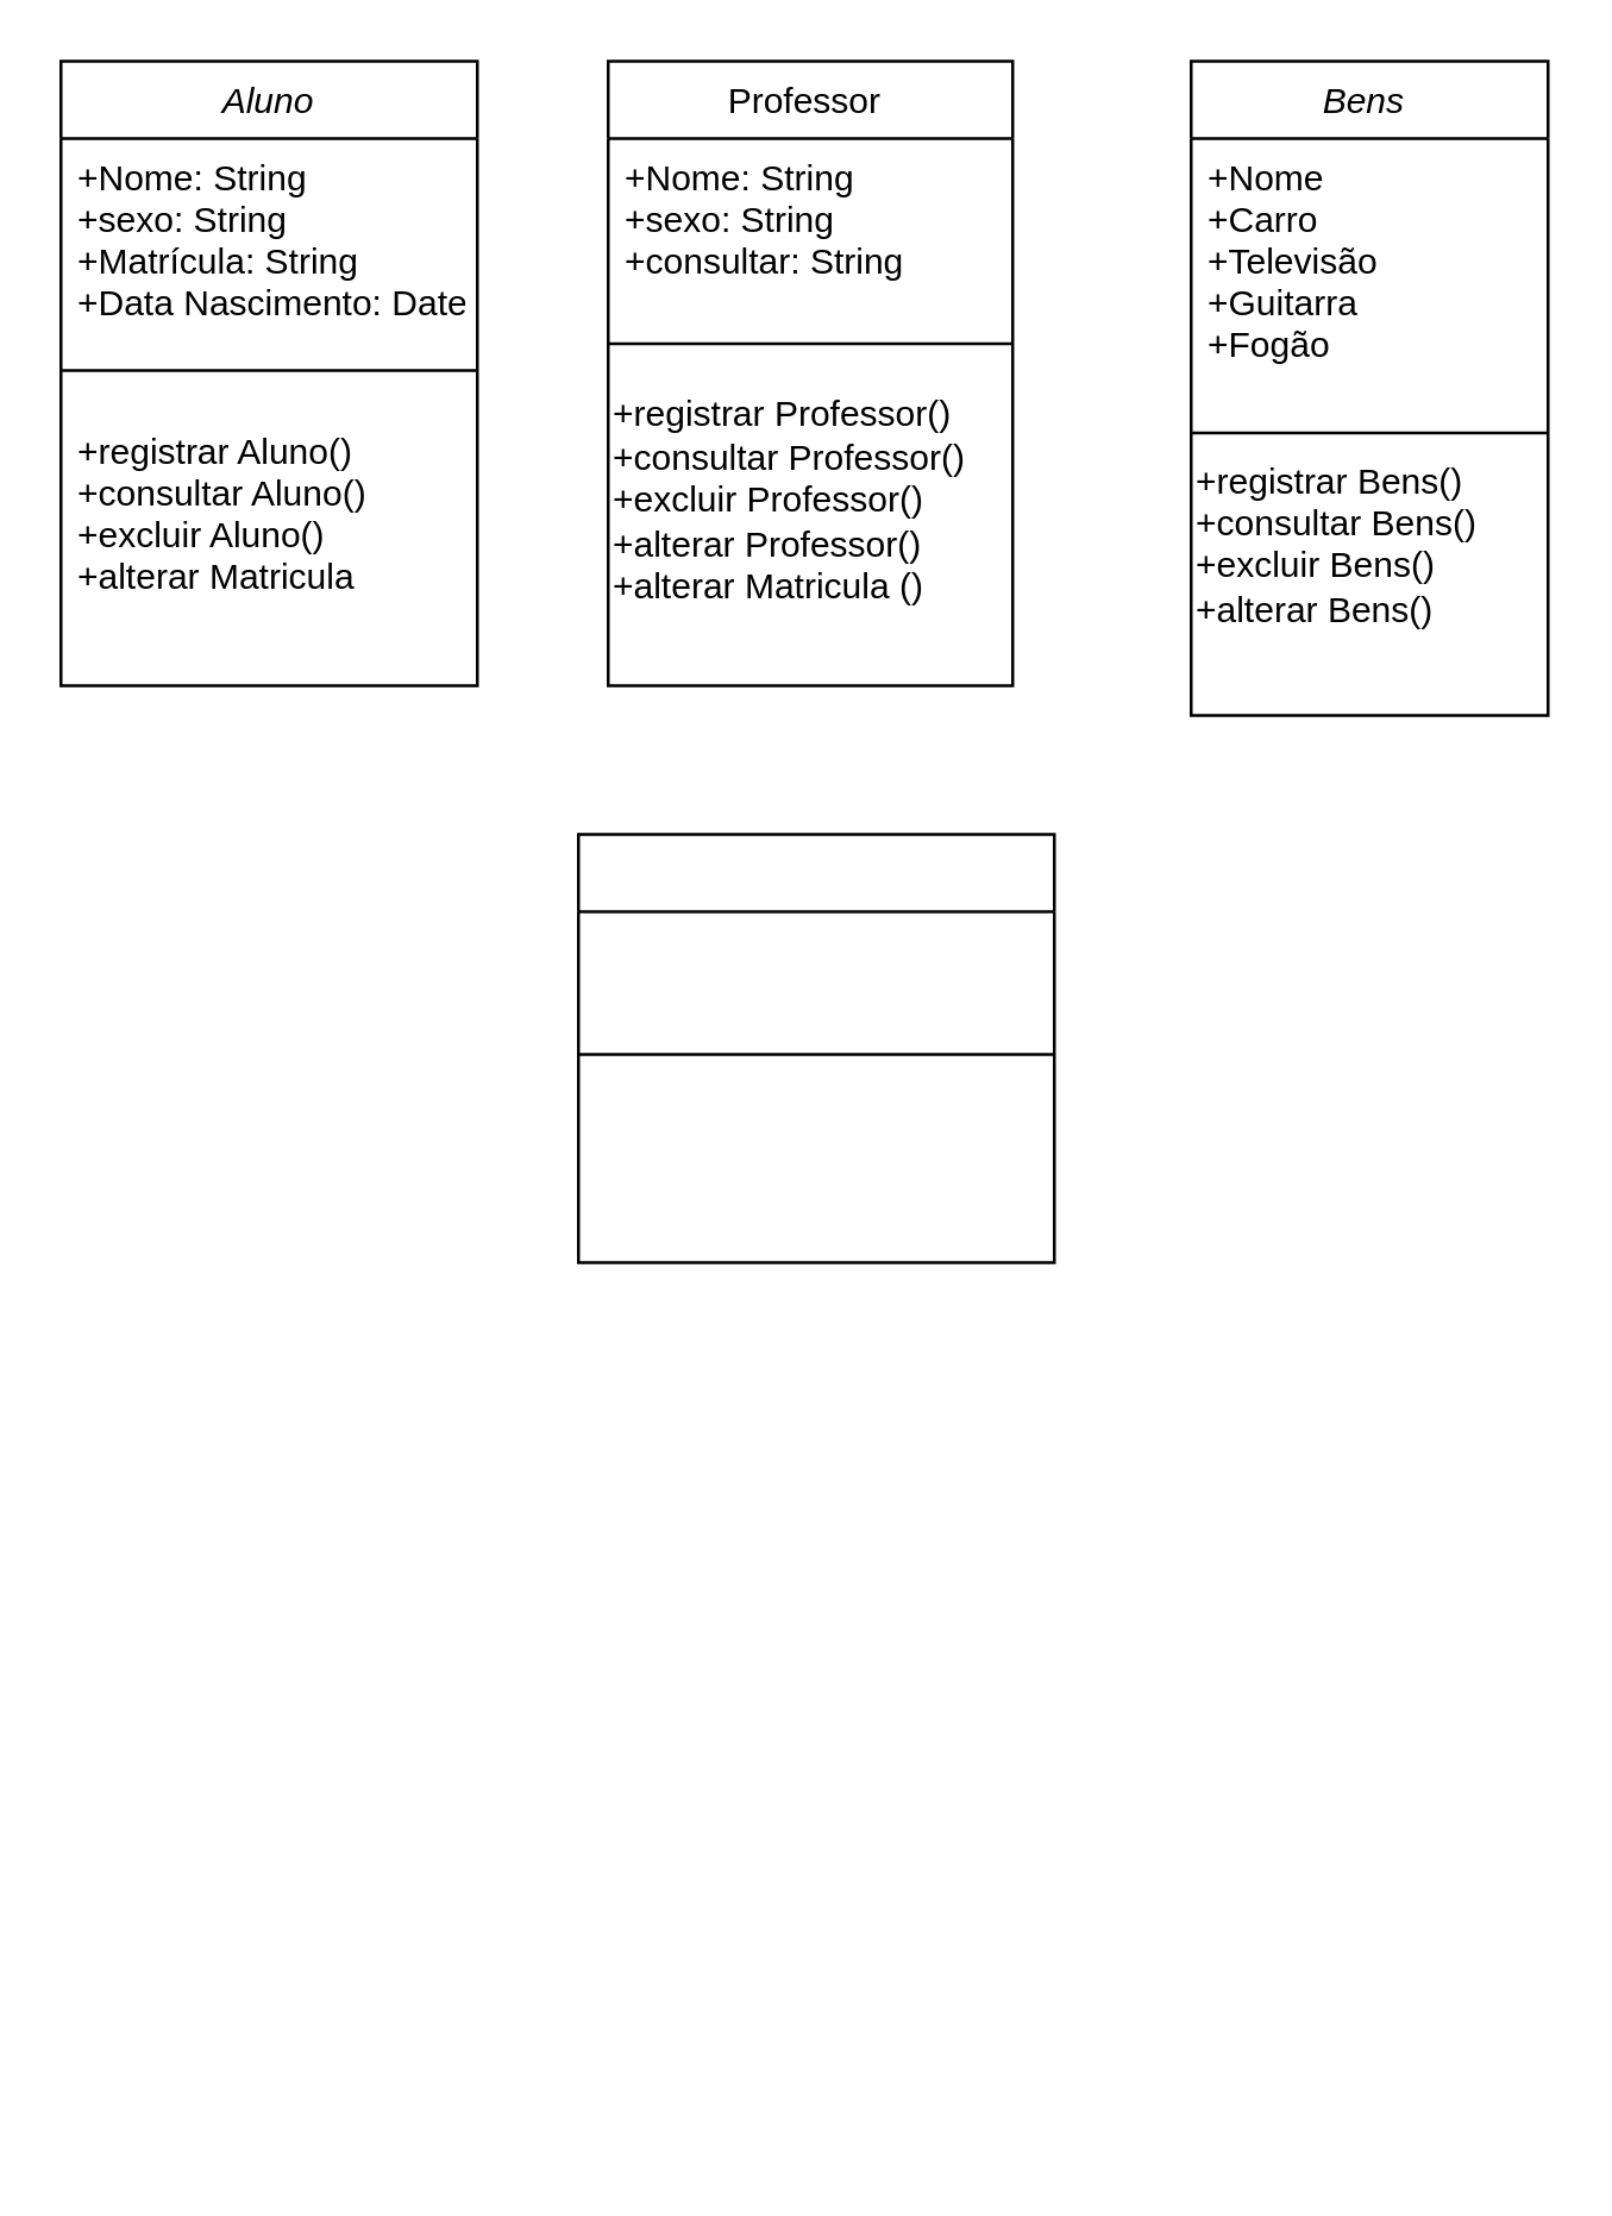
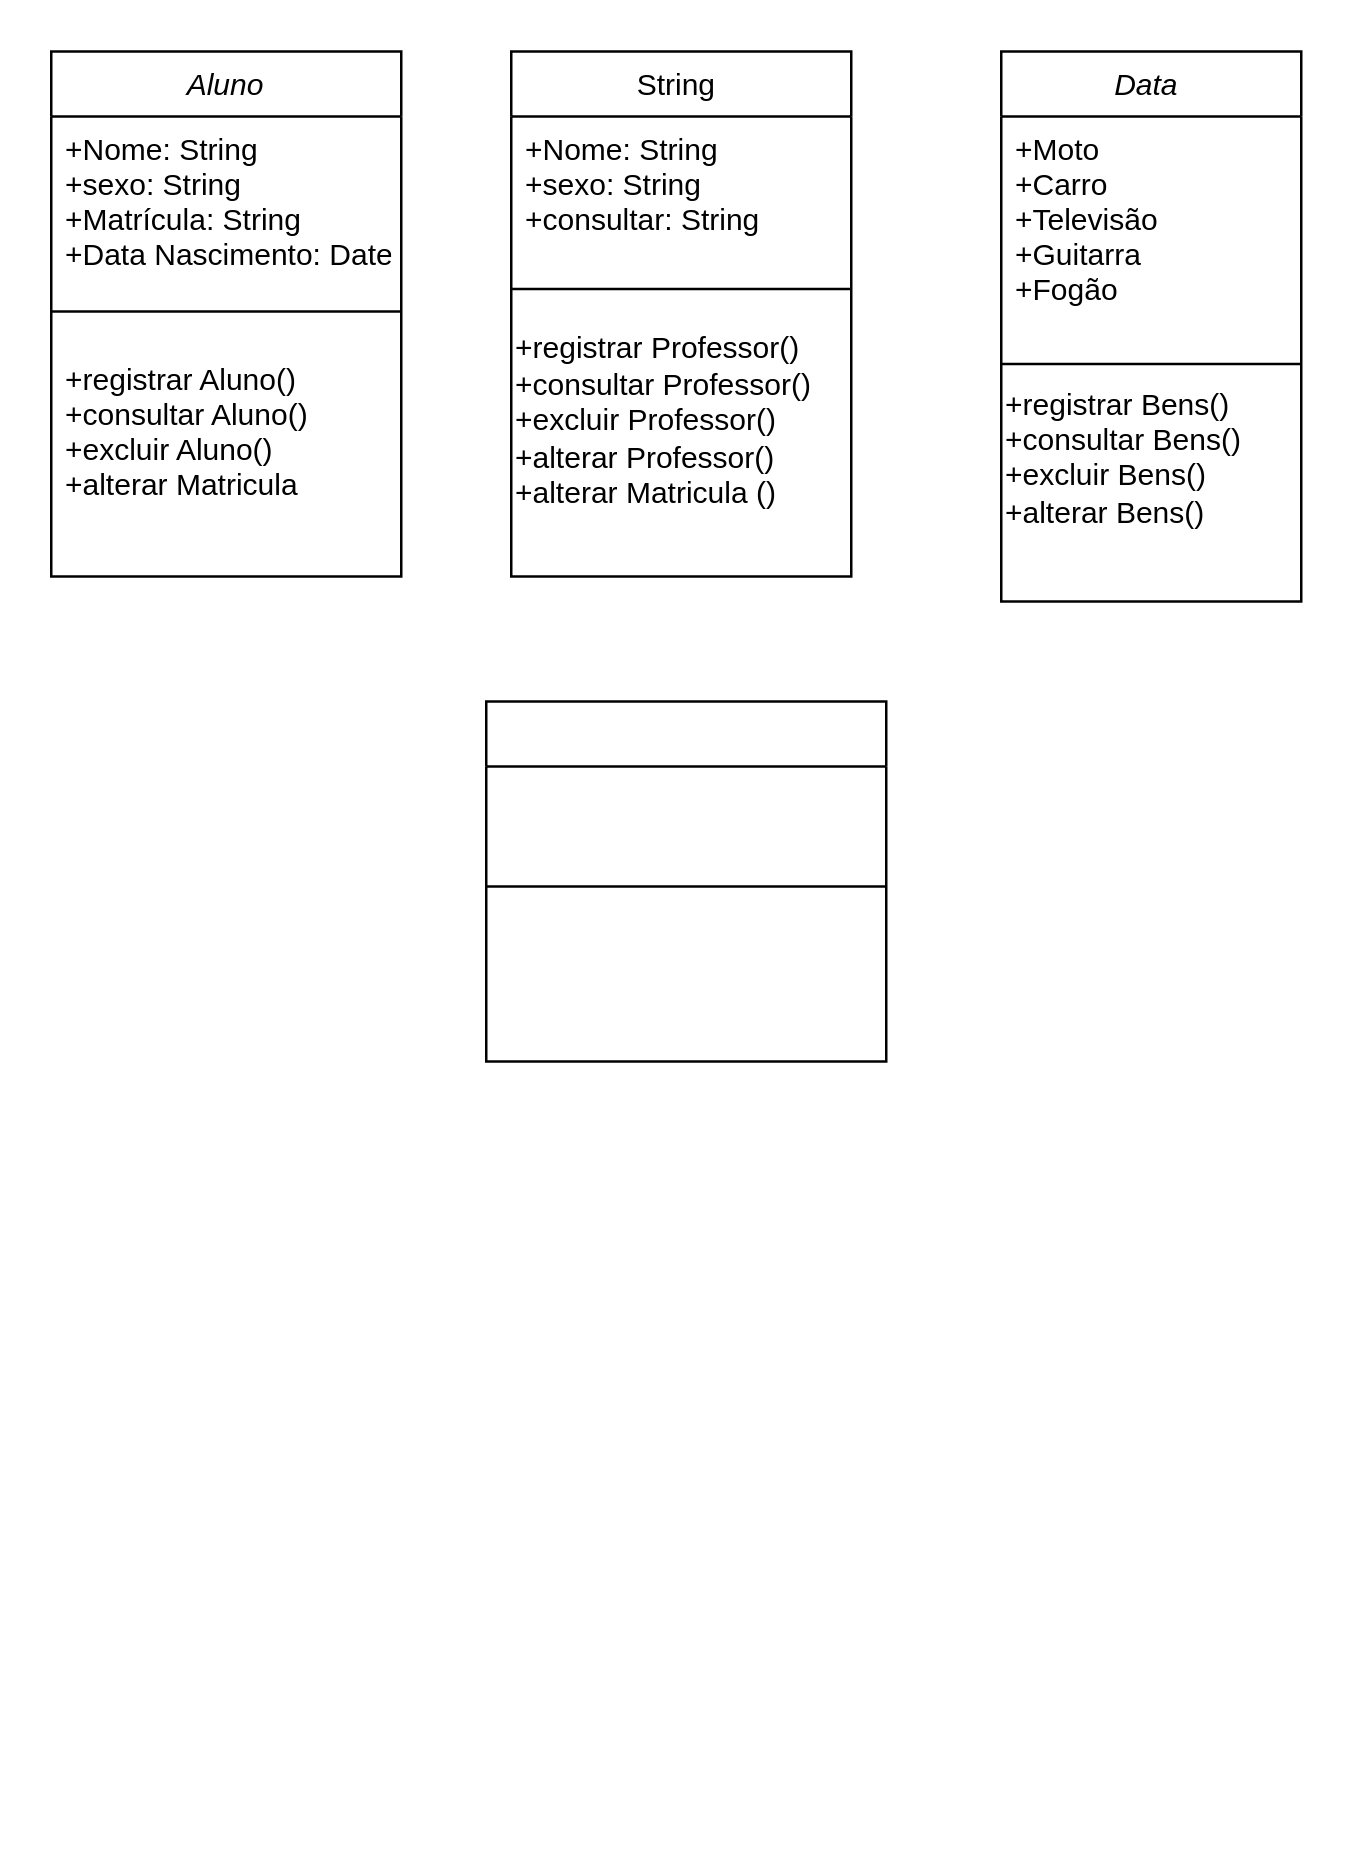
- <mxCell id="10" value="Professor " style="swimlane;fontStyle=0;align=center;verticalAlign=top;childLayout=stackLayout;horizontal=1;startSize=26;horizontalStack=0;resizeParent=1;resizeLast=0;collapsible=1;marginBottom=0;rounded=0;shadow=0;strokeWidth=1;" parent="1" vertex="1"><mxGeometry x="204" y="20" width="136" height="210" as="geometry"><mxRectangle x="130" y="380" width="160" height="26" as="alternateBounds" /></mxGeometry></mxCell>
+ <mxCell id="10" value="String " style="swimlane;fontStyle=0;align=center;verticalAlign=top;childLayout=stackLayout;horizontal=1;startSize=26;horizontalStack=0;resizeParent=1;resizeLast=0;collapsible=1;marginBottom=0;rounded=0;shadow=0;strokeWidth=1;" parent="1" vertex="1"><mxGeometry x="204" y="20" width="136" height="210" as="geometry"><mxRectangle x="130" y="380" width="160" height="26" as="alternateBounds" /></mxGeometry></mxCell>
- <mxCell id="6" value="Bens " style="swimlane;fontStyle=2;align=center;verticalAlign=top;childLayout=stackLayout;horizontal=1;startSize=26;horizontalStack=0;resizeParent=1;resizeLast=0;collapsible=1;marginBottom=0;rounded=0;shadow=0;strokeWidth=1;" parent="1" vertex="1"><mxGeometry x="400" y="20" width="120" height="220" as="geometry"><mxRectangle x="230" y="140" width="160" height="26" as="alternateBounds" /></mxGeometry></mxCell>
+ <mxCell id="6" value="Data " style="swimlane;fontStyle=2;align=center;verticalAlign=top;childLayout=stackLayout;horizontal=1;startSize=26;horizontalStack=0;resizeParent=1;resizeLast=0;collapsible=1;marginBottom=0;rounded=0;shadow=0;strokeWidth=1;" parent="1" vertex="1"><mxGeometry x="400" y="20" width="120" height="220" as="geometry"><mxRectangle x="230" y="140" width="160" height="26" as="alternateBounds" /></mxGeometry></mxCell>
- <mxCell id="7" value="+Nome&#10;+Carro&#10;+Televisão&#10;+Guitarra&#10;+Fogão" style="text;align=left;verticalAlign=top;spacingLeft=4;spacingRight=4;overflow=hidden;rotatable=0;points=[[0,0.5],[1,0.5]];portConstraint=eastwest;rounded=0;shadow=0;html=0;" parent="6" vertex="1"><mxGeometry y="26" width="120" height="94" as="geometry" /></mxCell>
+ <mxCell id="7" value="+Moto&#10;+Carro&#10;+Televisão&#10;+Guitarra&#10;+Fogão" style="text;align=left;verticalAlign=top;spacingLeft=4;spacingRight=4;overflow=hidden;rotatable=0;points=[[0,0.5],[1,0.5]];portConstraint=eastwest;rounded=0;shadow=0;html=0;" parent="6" vertex="1"><mxGeometry y="26" width="120" height="94" as="geometry" /></mxCell>
